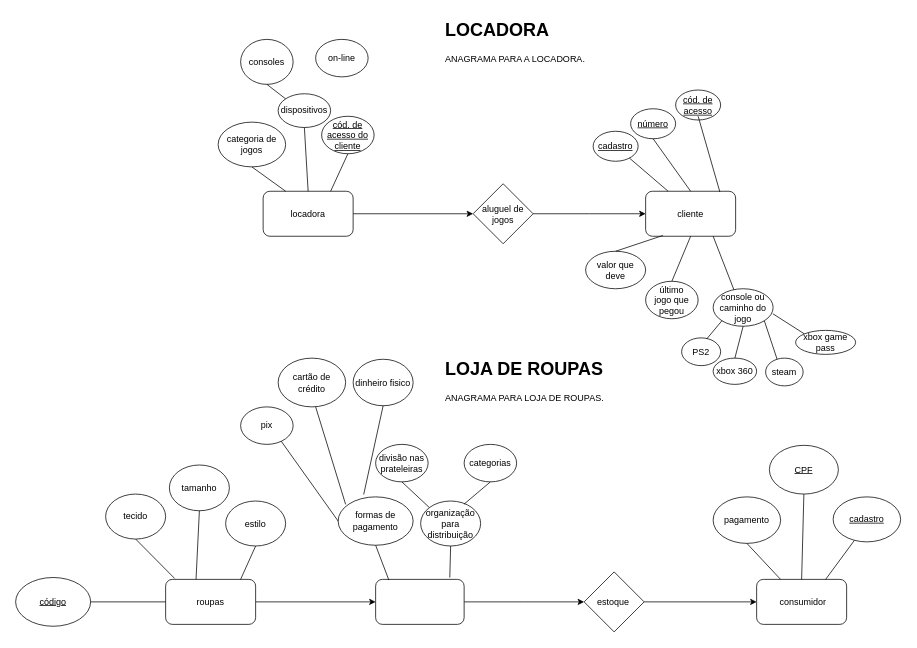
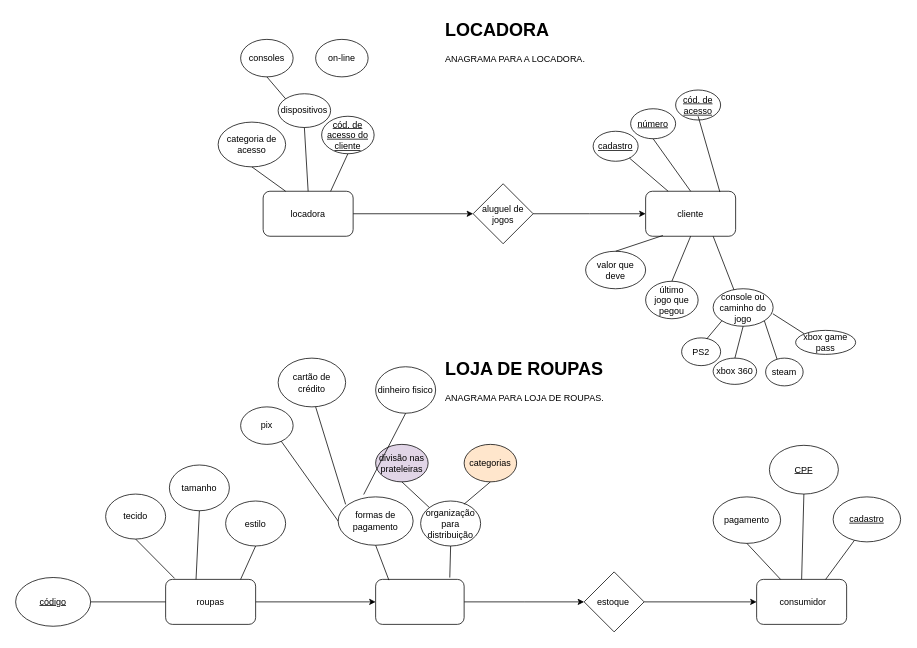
- <mxCell id="63" value="consoles" style="ellipse;whiteSpace=wrap;html=1;" parent="1" vertex="1"><mxGeometry x="320" y="52" width="70" height="60" as="geometry" /></mxCell>
+ <mxCell id="63" value="consoles" style="ellipse;whiteSpace=wrap;html=1;" parent="1" vertex="1"><mxGeometry x="320" y="52" width="70" height="50" as="geometry" /></mxCell>
- <mxCell id="24" value="categoria de jogos" style="ellipse;whiteSpace=wrap;html=1;" parent="1" vertex="1"><mxGeometry x="290" y="162.32" width="90" height="59.68" as="geometry" /></mxCell>
+ <mxCell id="24" value="categoria de acesso" style="ellipse;whiteSpace=wrap;html=1;" parent="1" vertex="1"><mxGeometry x="290" y="162.32" width="90" height="59.68" as="geometry" /></mxCell>
- <mxCell id="73" value="dinheiro fisico" style="ellipse;whiteSpace=wrap;html=1;" parent="1" vertex="1"><mxGeometry x="470" y="478.5" width="80" height="62" as="geometry" /></mxCell>
+ <mxCell id="73" value="dinheiro fisico" style="ellipse;whiteSpace=wrap;html=1;" parent="1" vertex="1"><mxGeometry x="500" y="488.5" width="80" height="62" as="geometry" /></mxCell>
- <mxCell id="59" value="divisão nas prateleiras" style="ellipse;whiteSpace=wrap;html=1;" parent="1" vertex="1"><mxGeometry x="500" y="592" width="70" height="50" as="geometry" /></mxCell>
+ <mxCell id="59" value="divisão nas prateleiras" style="ellipse;whiteSpace=wrap;html=1;fillColor=#e1d5e7;" parent="1" vertex="1"><mxGeometry x="500" y="592" width="70" height="50" as="geometry" /></mxCell>
- <mxCell id="61" value="categorias" style="ellipse;whiteSpace=wrap;html=1;" parent="1" vertex="1"><mxGeometry x="618" y="592" width="70" height="50" as="geometry" /></mxCell>
+ <mxCell id="61" value="categorias" style="ellipse;whiteSpace=wrap;html=1;fillColor=#ffe6cc;" parent="1" vertex="1"><mxGeometry x="618" y="592" width="70" height="50" as="geometry" /></mxCell>
